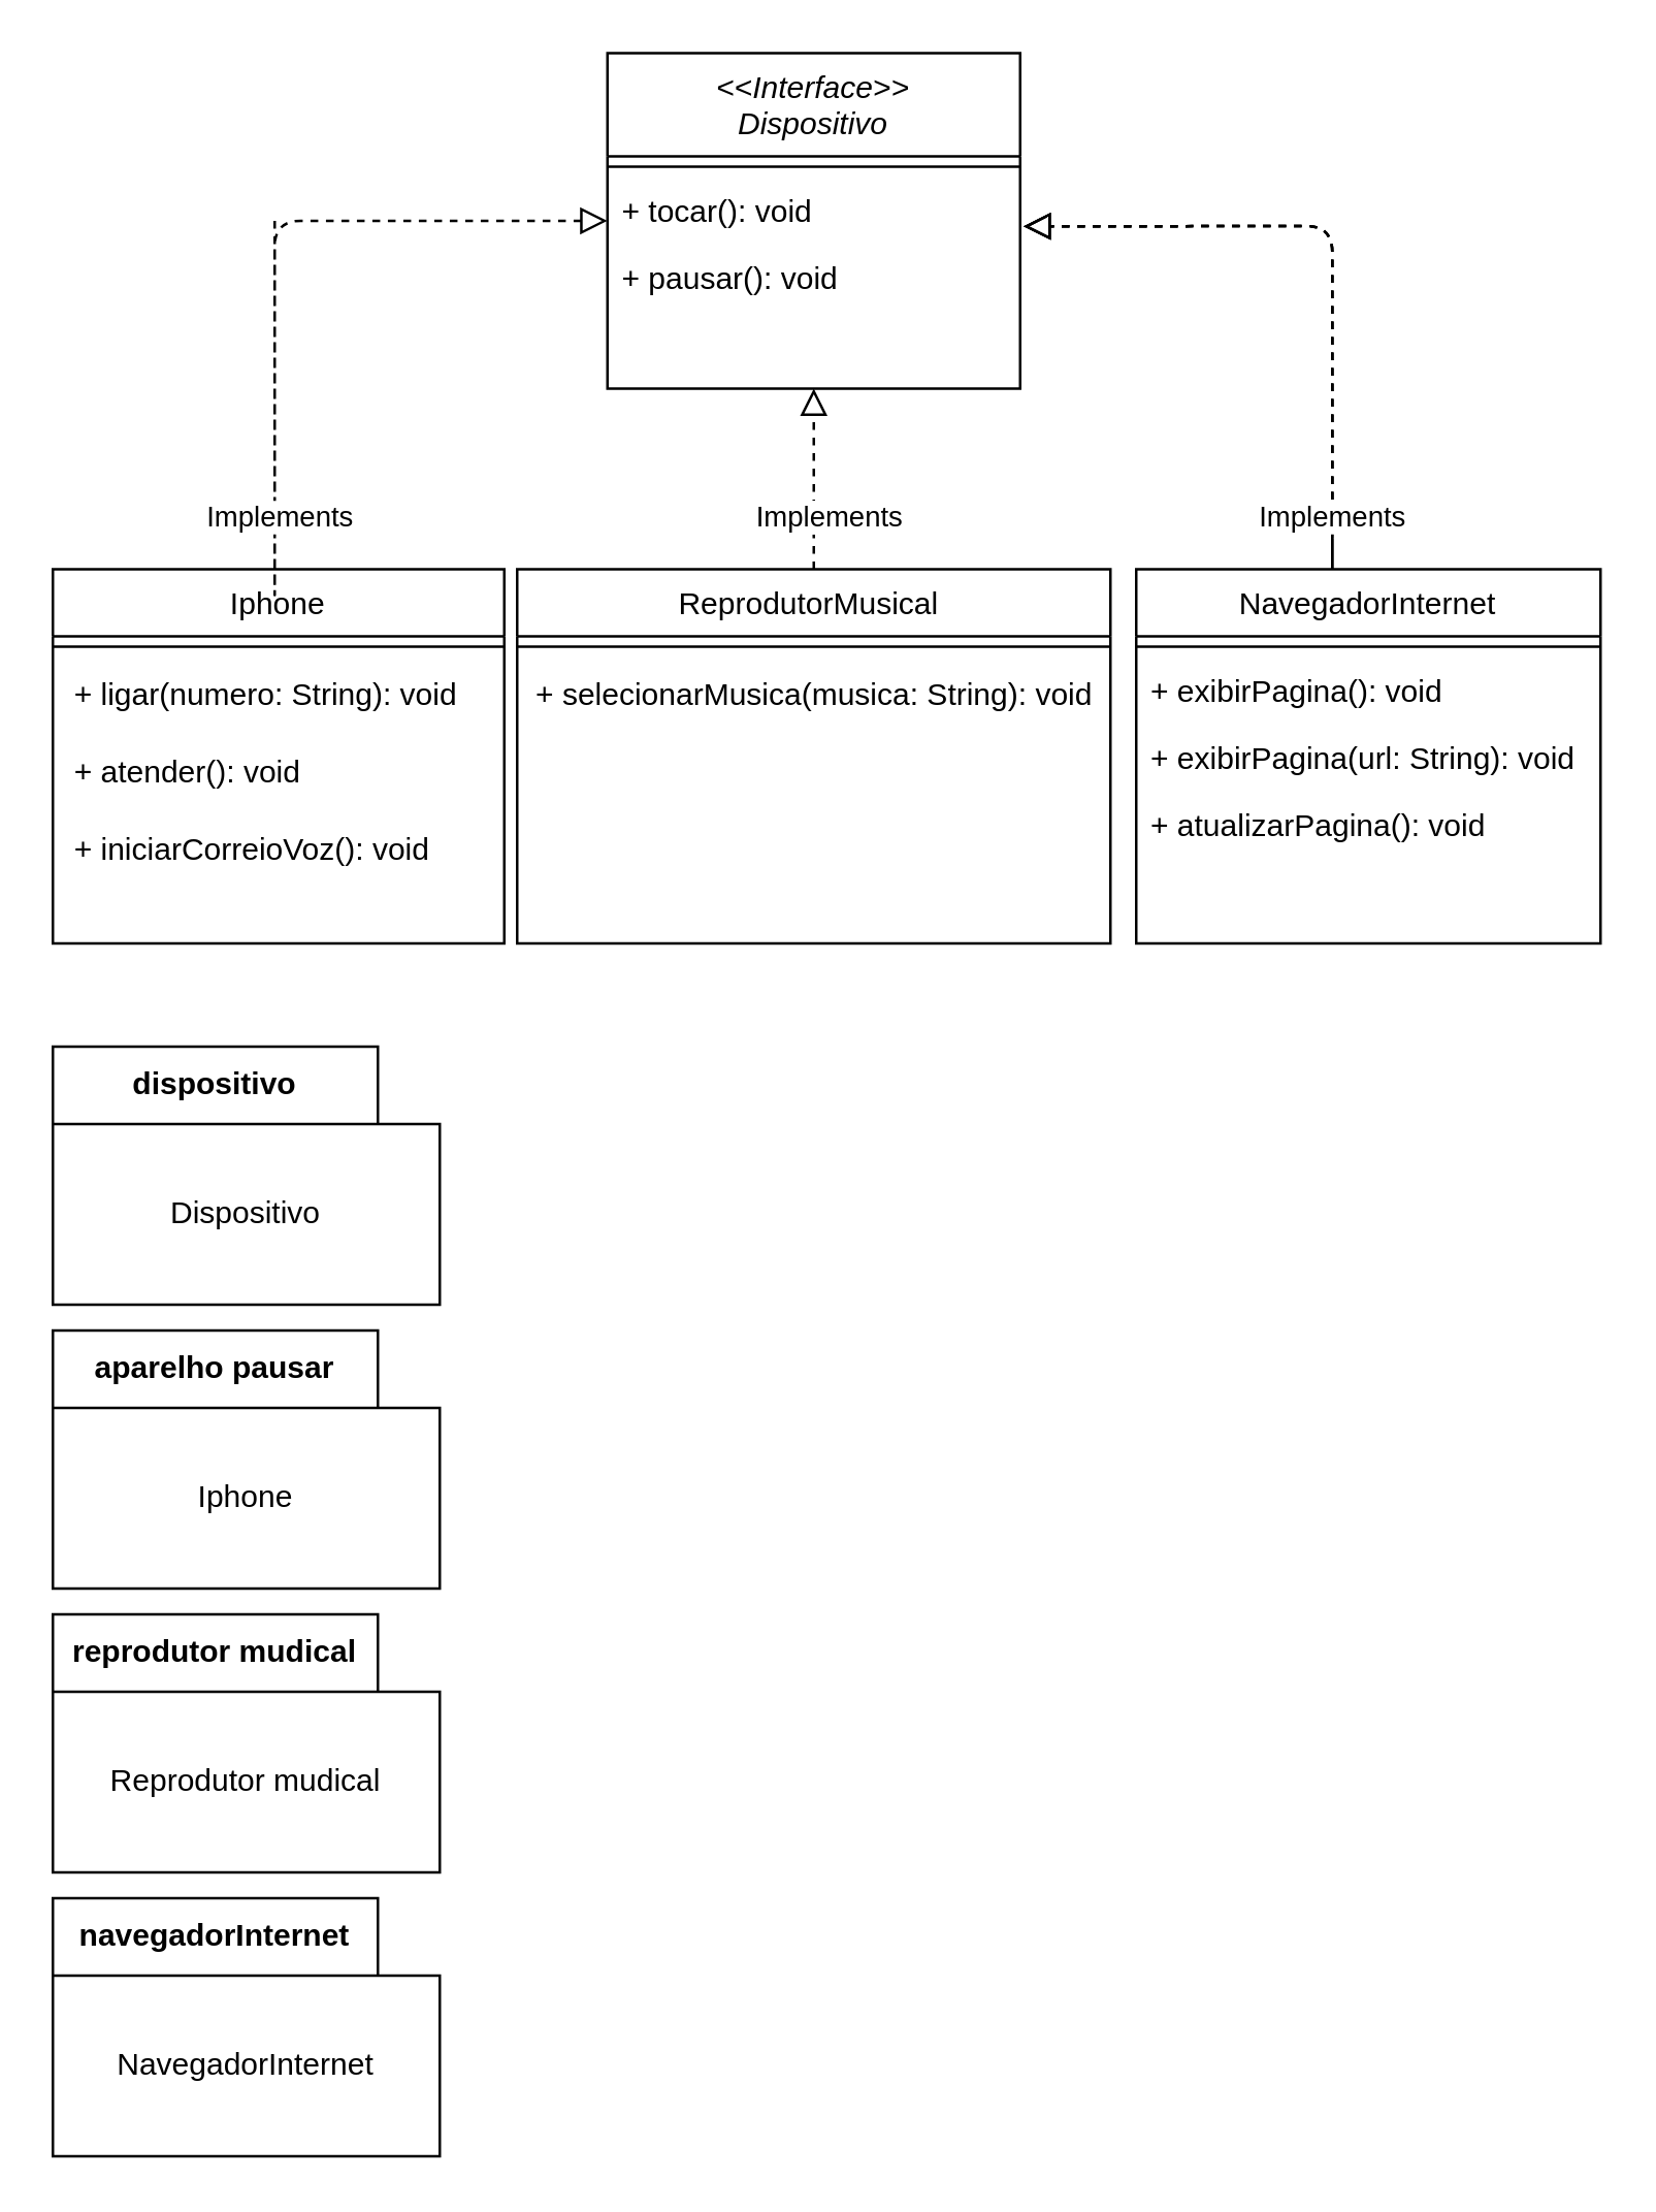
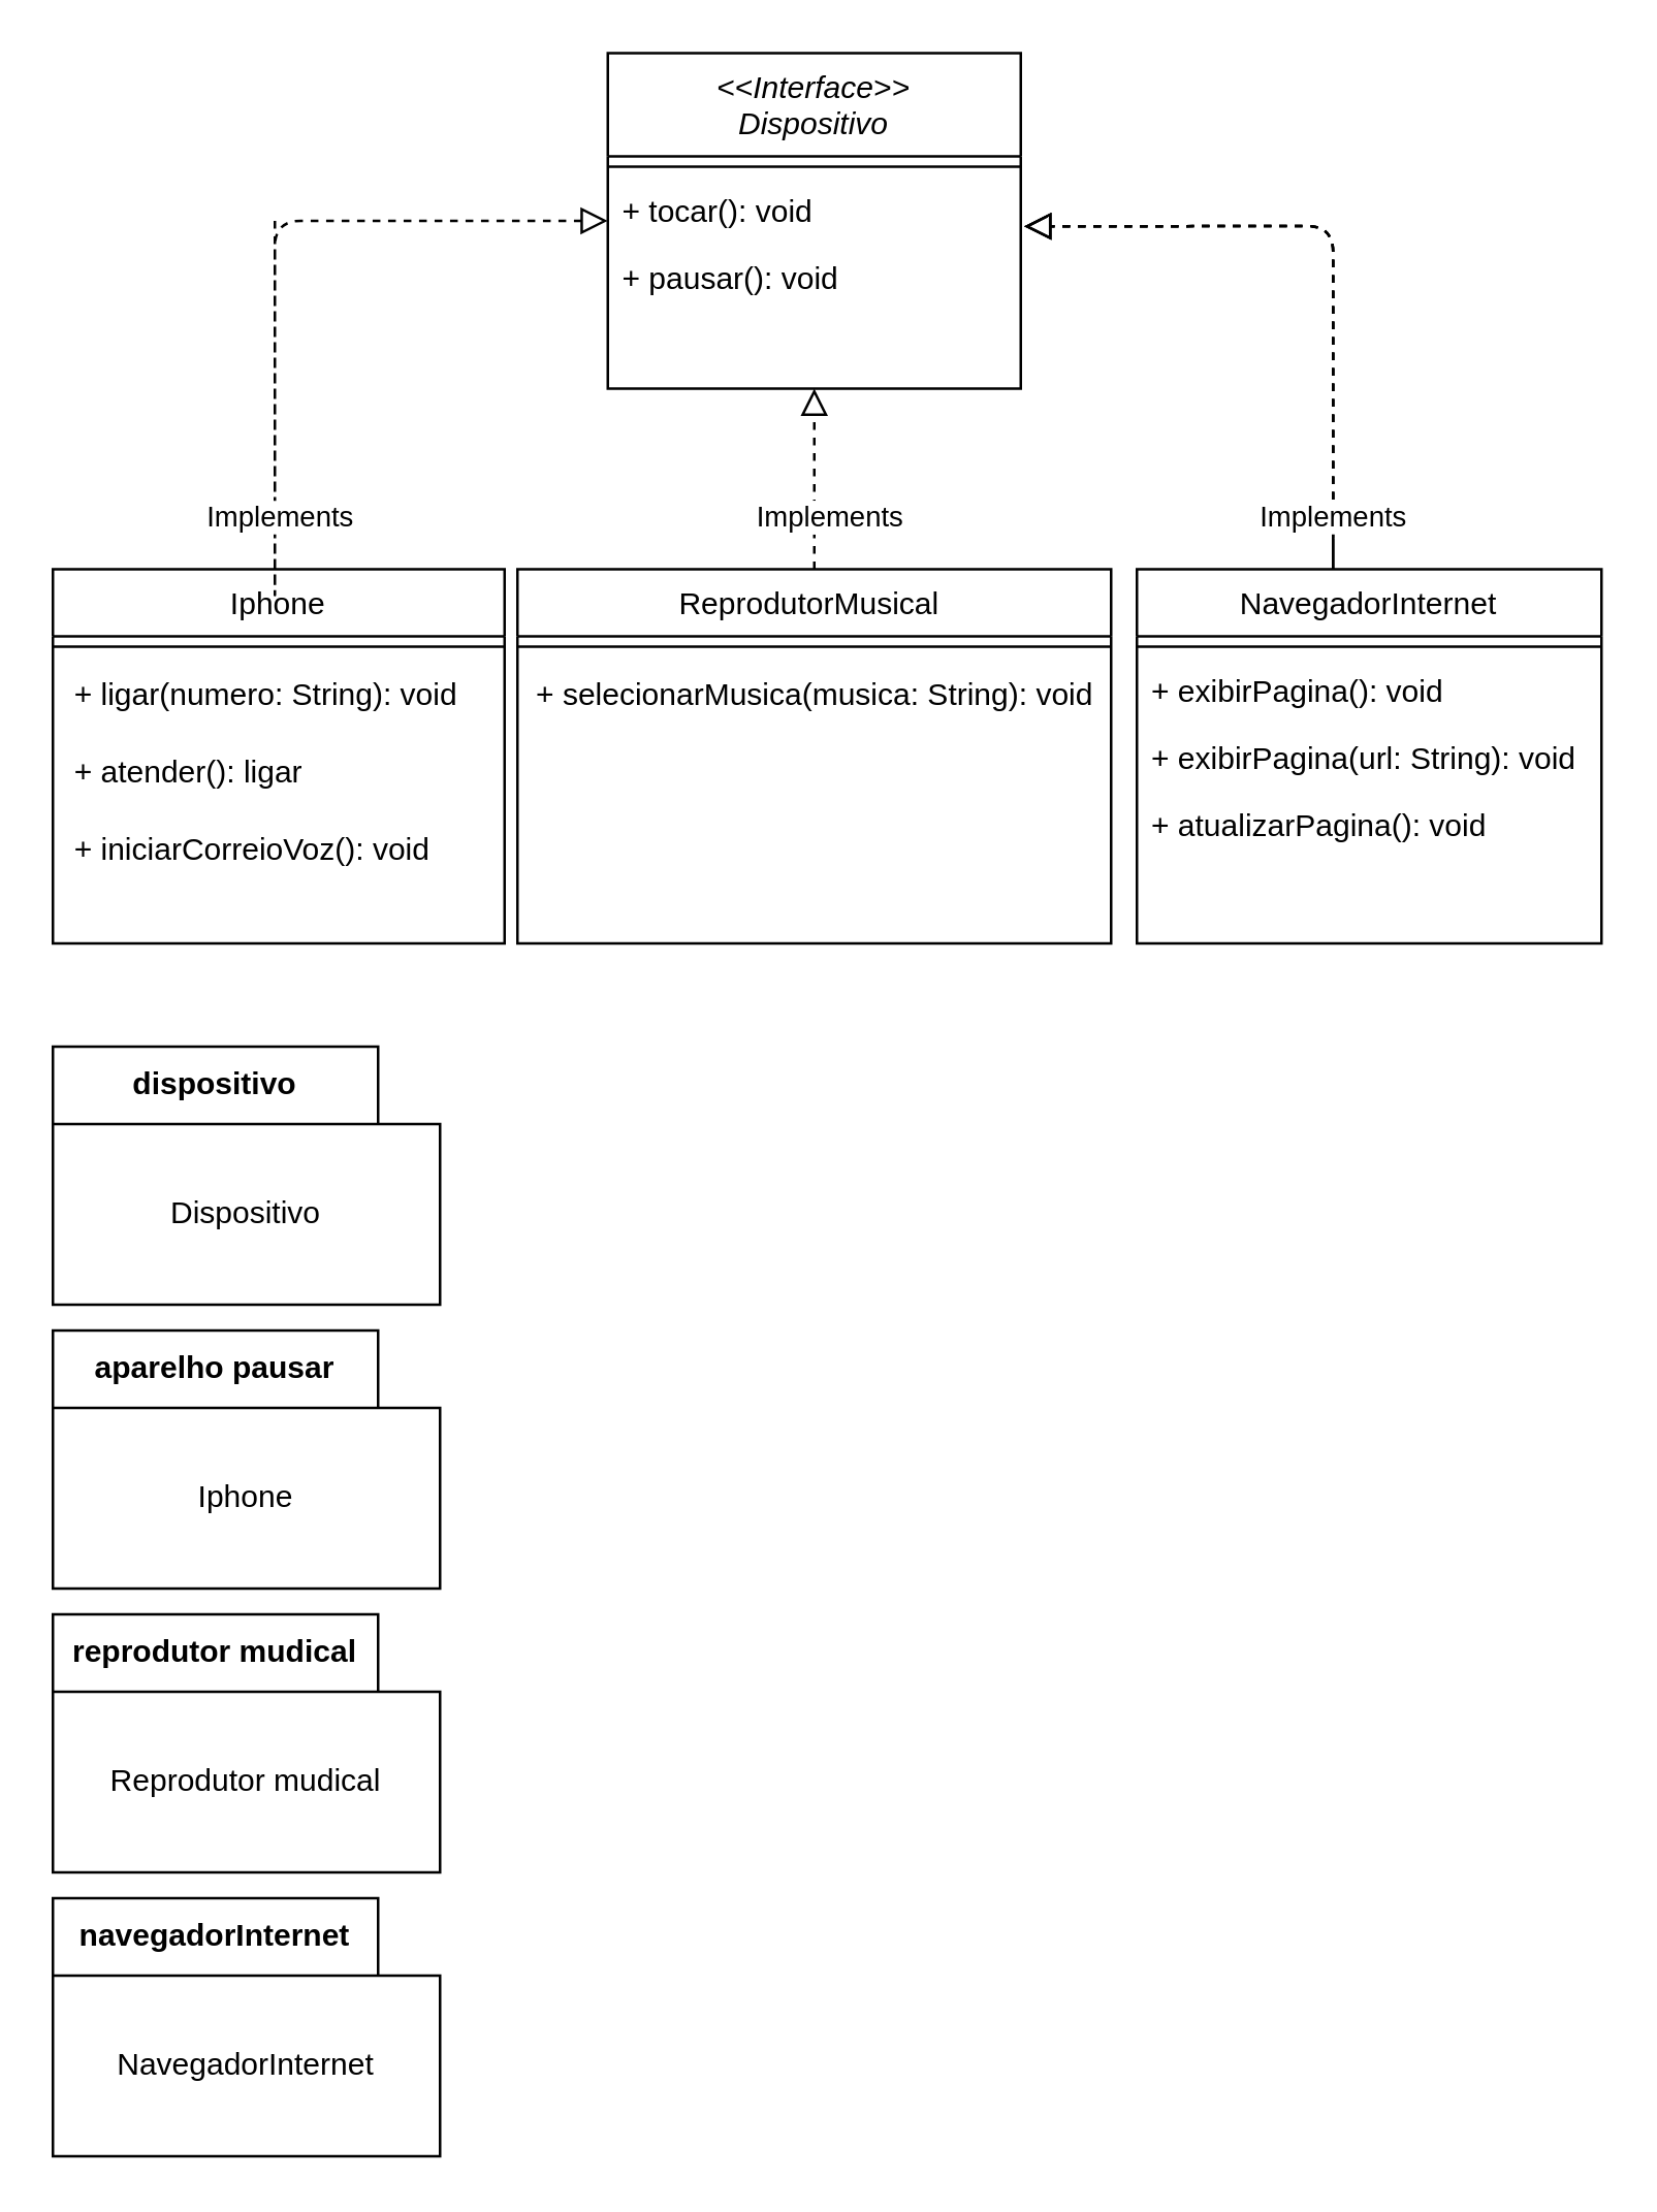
- <mxCell id="9" value="&amp;nbsp; + atender(): void" style="text;html=1;align=left;verticalAlign=middle;resizable=0;points=[];autosize=1;strokeColor=none;fillColor=none;" parent="6" vertex="1"><mxGeometry y="64" width="175" height="30" as="geometry" /></mxCell>
+ <mxCell id="9" value="&amp;nbsp; + atender(): ligar" style="text;html=1;align=left;verticalAlign=middle;resizable=0;points=[];autosize=1;strokeColor=none;fillColor=none;" parent="6" vertex="1"><mxGeometry y="64" width="175" height="30" as="geometry" /></mxCell>
